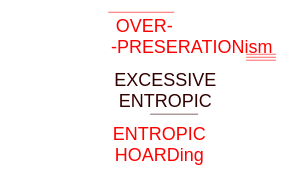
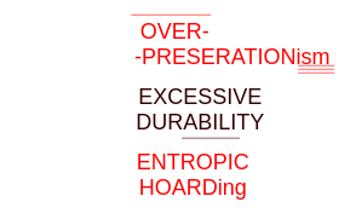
- <mxCell id="3" value="&lt;font color=&quot;#330000&quot;&gt;EXCESSIVE&lt;br&gt;ENTROPIC&lt;br&gt;&lt;/font&gt;" style="text;html=1;align=center;verticalAlign=middle;resizable=0;points=[];autosize=1;strokeColor=none;fillColor=none;fontSize=30;fontColor=#FF0000;" vertex="1" parent="1"><mxGeometry x="180" y="110" width="190" height="80" as="geometry" /></mxCell>
+ <mxCell id="3" value="&lt;font color=&quot;#330000&quot;&gt;EXCESSIVE&lt;br&gt;DURABILITY&lt;br&gt;&lt;/font&gt;" style="text;html=1;align=center;verticalAlign=middle;resizable=0;points=[];autosize=1;strokeColor=none;fillColor=none;fontSize=30;fontColor=#FF0000;" vertex="1" parent="1"><mxGeometry x="180" y="110" width="190" height="80" as="geometry" /></mxCell>
